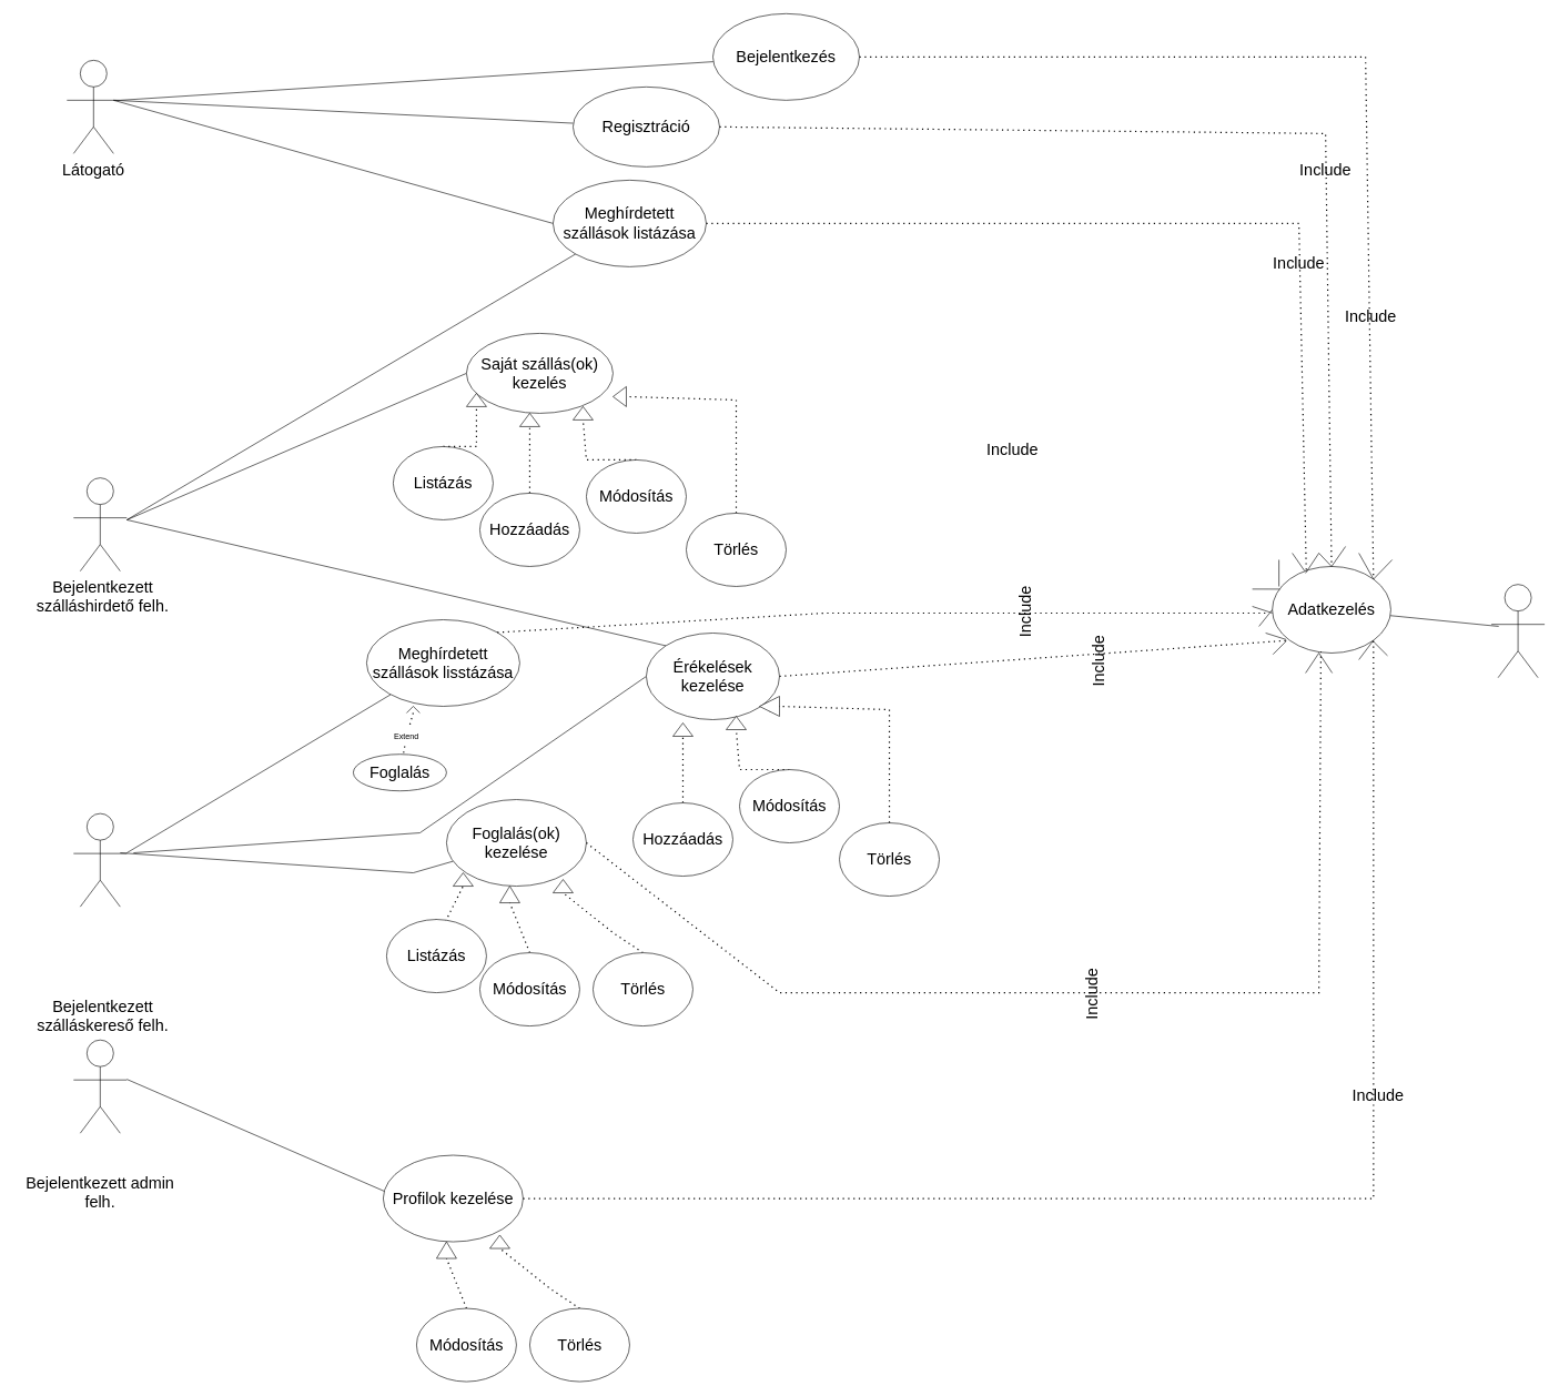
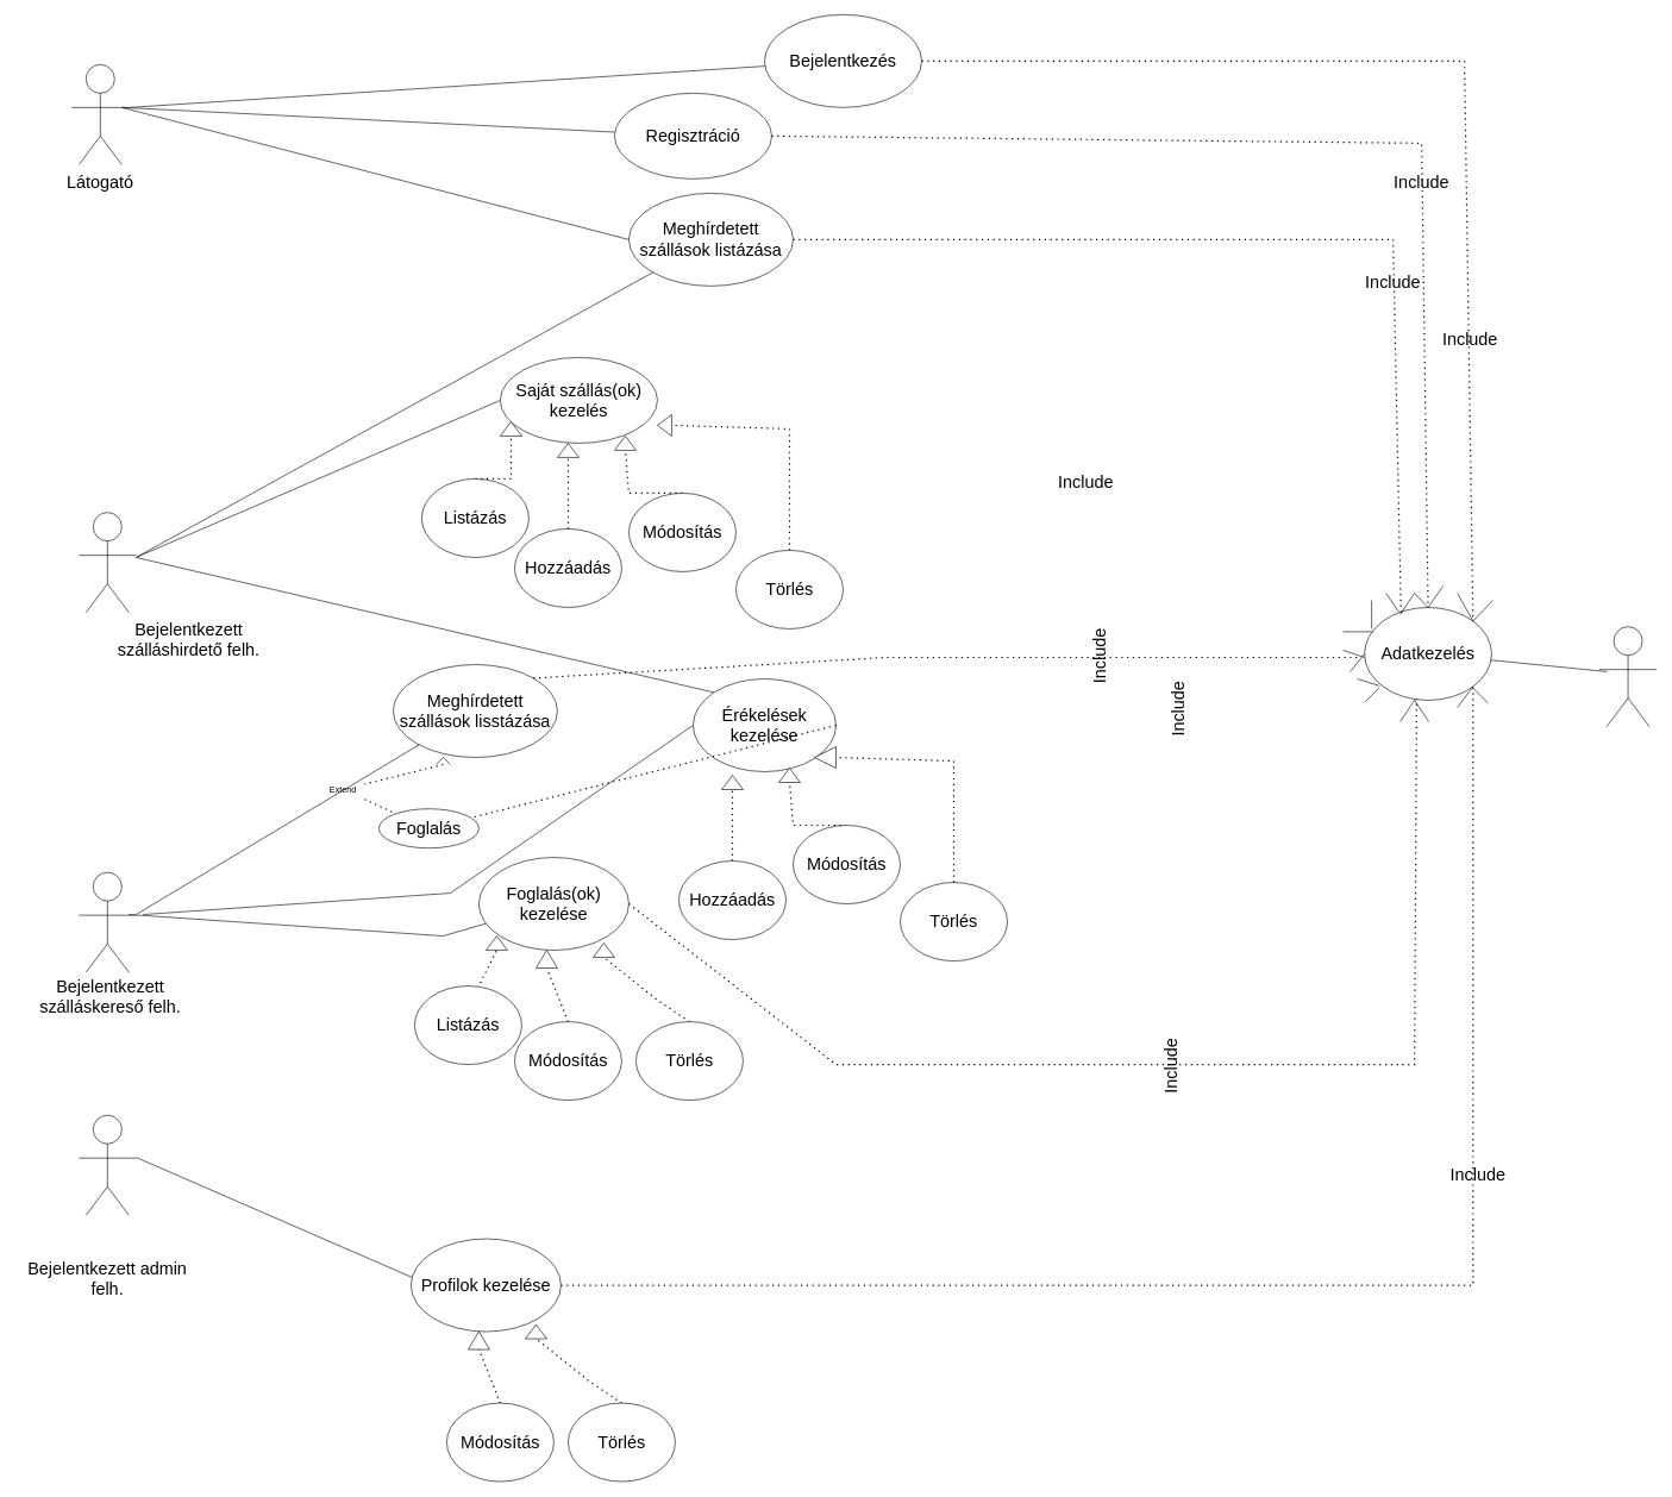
- <mxCell id="35" value="&lt;font style=&quot;font-size: 24px;&quot;&gt;Meghírdetett szállások listázása&lt;/font&gt;" style="ellipse;whiteSpace=wrap;html=1;" vertex="1" parent="1"><mxGeometry x="830" y="270" width="230" height="130" as="geometry" /></mxCell>
+ <mxCell id="35" value="&lt;font style=&quot;font-size: 24px;&quot;&gt;Meghírdetett szállások listázása&lt;/font&gt;" style="ellipse;whiteSpace=wrap;html=1;" vertex="1" parent="1"><mxGeometry x="880" y="270" width="230" height="130" as="geometry" /></mxCell>
- <mxCell id="28" value="&lt;font style=&quot;font-size: 24px;&quot;&gt;Bejelentkezett szálláshirdető felh.&lt;/font&gt;" style="text;html=1;align=center;verticalAlign=middle;whiteSpace=wrap;rounded=0;" vertex="1" parent="1"><mxGeometry x="24" y="880" width="260" height="30" as="geometry" /></mxCell>
+ <mxCell id="28" value="&lt;font style=&quot;font-size: 24px;&quot;&gt;Bejelentkezett szálláshirdető felh.&lt;/font&gt;" style="text;html=1;align=center;verticalAlign=middle;whiteSpace=wrap;rounded=0;" vertex="1" parent="1"><mxGeometry x="134" y="880" width="260" height="30" as="geometry" /></mxCell>
- <mxCell id="113" value="" style="endArrow=none;dashed=1;html=1;dashPattern=1 3;strokeWidth=2;rounded=0;exitX=1;exitY=0.5;exitDx=0;exitDy=0;entryX=0;entryY=1;entryDx=0;entryDy=0;" edge="1" parent="1" source="81" target="93"><mxGeometry width="50" height="50" relative="1" as="geometry"><mxPoint x="1620" y="740" as="sourcePoint" /><mxPoint x="1670" y="690" as="targetPoint" /></mxGeometry></mxCell>
+ <mxCell id="113" value="" style="endArrow=none;dashed=1;html=1;dashPattern=1 3;strokeWidth=2;rounded=0;exitX=1;exitY=0.5;exitDx=0;exitDy=0;" edge="1" parent="1" source="81" target="57"><mxGeometry width="50" height="50" relative="1" as="geometry"><mxPoint x="1620" y="740" as="sourcePoint" /><mxPoint x="1670" y="690" as="targetPoint" /></mxGeometry></mxCell>
- <mxCell id="59" value="Extend" style="text;html=1;align=center;verticalAlign=middle;whiteSpace=wrap;rounded=0;" vertex="1" parent="1"><mxGeometry x="580" y="1090" width="60" height="30" as="geometry" /></mxCell>
+ <mxCell id="59" value="Extend" style="text;html=1;align=center;verticalAlign=middle;whiteSpace=wrap;rounded=0;" vertex="1" parent="1"><mxGeometry x="450" y="1090" width="60" height="30" as="geometry" /></mxCell>
- <mxCell id="29" value="&lt;font style=&quot;font-size: 24px;&quot;&gt;Bejelentkezett szálláskereső felh.&lt;/font&gt;" style="text;html=1;align=center;verticalAlign=middle;whiteSpace=wrap;rounded=0;" vertex="1" parent="1"><mxGeometry x="24" y="1510" width="260" height="30" as="geometry" /></mxCell>
+ <mxCell id="29" value="&lt;font style=&quot;font-size: 24px;&quot;&gt;Bejelentkezett szálláskereső felh.&lt;/font&gt;" style="text;html=1;align=center;verticalAlign=middle;whiteSpace=wrap;rounded=0;" vertex="1" parent="1"><mxGeometry x="24" y="1380" width="260" height="30" as="geometry" /></mxCell>
